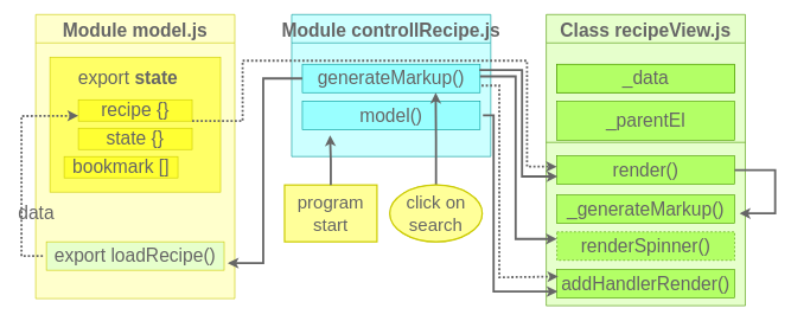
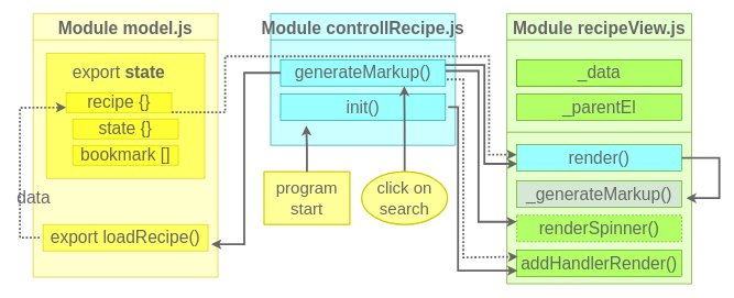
- <mxCell id="2" value="Class recipeView.js" style="swimlane;fontSize=26;startSize=40;swimlaneFillColor=#E6FFCC;fillColor=#E6FFCC;fontColor=#666666;strokeColor=#4D9900;" parent="1" vertex="1"><mxGeometry x="767" y="20" width="280" height="410" as="geometry" /></mxCell>
+ <mxCell id="2" value="Module recipeView.js" style="swimlane;fontSize=26;startSize=40;swimlaneFillColor=#E6FFCC;fillColor=#E6FFCC;fontColor=#666666;strokeColor=#4D9900;" parent="1" vertex="1"><mxGeometry x="767" y="20" width="280" height="410" as="geometry" /></mxCell>
- <mxCell id="17" value="recipe {}" style="rounded=0;whiteSpace=wrap;html=1;strokeColor=#CCCC00;fontSize=26;fontColor=#666666;fillColor=#FFFF33;" parent="14" vertex="1"><mxGeometry x="60" y="120" width="160" height="30" as="geometry" /></mxCell>
+ <mxCell id="17" value="recipe {}" style="rounded=0;whiteSpace=wrap;html=1;strokeColor=#CCCC00;fontSize=26;fontColor=#666666;fillColor=#FFFF33;" parent="14" vertex="1"><mxGeometry x="50" y="120" width="160" height="30" as="geometry" /></mxCell>
- <mxCell id="13" value="model()" style="rounded=0;whiteSpace=wrap;html=1;strokeColor=#009999;fontSize=26;fontColor=#666666;fillColor=#99FFFF;" parent="11" vertex="1"><mxGeometry x="15" y="122" width="250" height="40" as="geometry" /></mxCell>
+ <mxCell id="13" value="init()" style="rounded=0;whiteSpace=wrap;html=1;strokeColor=#009999;fontSize=26;fontColor=#666666;fillColor=#99FFFF;" parent="11" vertex="1"><mxGeometry x="15" y="122" width="250" height="40" as="geometry" /></mxCell>
- <mxCell id="4" value="_parentEl" style="rounded=0;whiteSpace=wrap;html=1;strokeColor=#4D9900;fontSize=26;fontColor=#666666;fillColor=#B3FF66;" parent="2" vertex="1"><mxGeometry x="15" y="122" width="250" height="55" as="geometry" /></mxCell>
+ <mxCell id="4" value="_parentEl" style="rounded=0;whiteSpace=wrap;html=1;strokeColor=#4D9900;fontSize=26;fontColor=#666666;fillColor=#B3FF66;" parent="2" vertex="1"><mxGeometry x="15" y="122" width="250" height="40" as="geometry" /></mxCell>
- <mxCell id="19" value="bookmark []" style="rounded=0;whiteSpace=wrap;html=1;strokeColor=#CCCC00;fontSize=26;fontColor=#666666;fillColor=#FFFF33;" parent="14" vertex="1"><mxGeometry x="40" y="200" width="160" height="30" as="geometry" /></mxCell>
+ <mxCell id="19" value="bookmark []" style="rounded=0;whiteSpace=wrap;html=1;strokeColor=#CCCC00;fontSize=26;fontColor=#666666;fillColor=#FFFF33;" parent="14" vertex="1"><mxGeometry x="60" y="200" width="160" height="30" as="geometry" /></mxCell>
- <mxCell id="6" value="render()" style="rounded=0;whiteSpace=wrap;html=1;strokeColor=#4D9900;fontSize=26;fontColor=#666666;fillColor=#B3FF66;" parent="2" vertex="1"><mxGeometry x="15" y="199" width="250" height="40" as="geometry" /></mxCell>
+ <mxCell id="6" value="render()" style="rounded=0;whiteSpace=wrap;html=1;strokeColor=#4D9900;fontSize=26;fontColor=#666666;fillColor=#99ffff;" parent="2" vertex="1"><mxGeometry x="15" y="199" width="250" height="40" as="geometry" /></mxCell>
- <mxCell id="7" value="_generateMarkup()" style="rounded=0;whiteSpace=wrap;html=1;strokeColor=#4D9900;fontSize=26;fontColor=#666666;fillColor=#B3FF66;" parent="2" vertex="1"><mxGeometry x="15" y="254" width="250" height="40" as="geometry" /></mxCell>
+ <mxCell id="7" value="_generateMarkup()" style="rounded=0;whiteSpace=wrap;html=1;strokeColor=#4D9900;fontSize=26;fontColor=#666666;fillColor=#d5e8d4;" parent="2" vertex="1"><mxGeometry x="15" y="254" width="250" height="40" as="geometry" /></mxCell>
- <mxCell id="20" value="export loadRecipe()" style="rounded=0;whiteSpace=wrap;html=1;strokeColor=#CCCC00;fontSize=26;fontColor=#666666;fillColor=#e6ffcc;" parent="14" vertex="1"><mxGeometry x="15" y="320" width="250" height="40" as="geometry" /></mxCell>
+ <mxCell id="20" value="export loadRecipe()" style="rounded=0;whiteSpace=wrap;html=1;strokeColor=#CCCC00;fontSize=26;fontColor=#666666;fillColor=#FFFF66;" parent="14" vertex="1"><mxGeometry x="15" y="320" width="250" height="40" as="geometry" /></mxCell>
